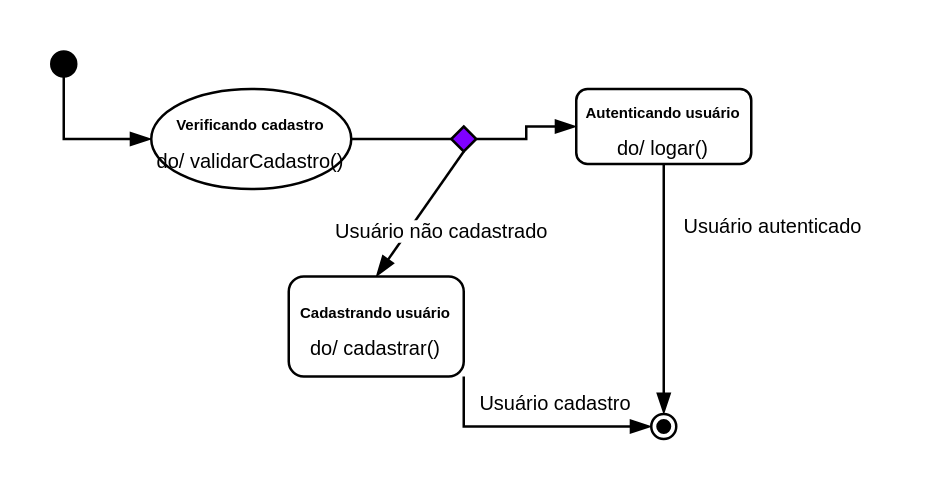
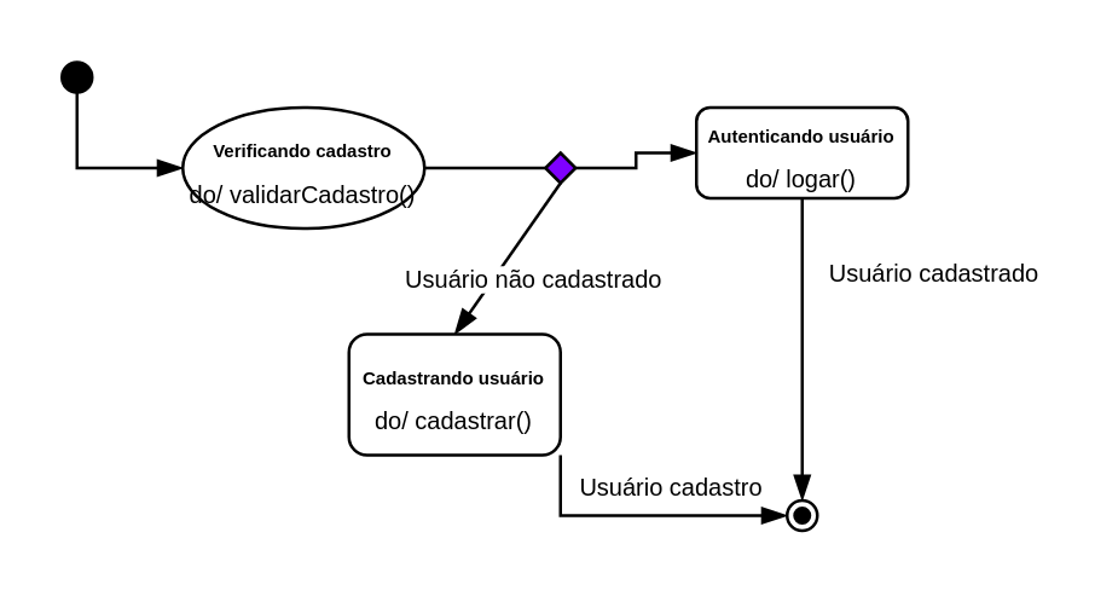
- <mxCell id="18" value="Usuário autenticado" style="text;html=1;strokeColor=none;fillColor=none;align=center;verticalAlign=middle;whiteSpace=wrap;rounded=0;shadow=0;labelBackgroundColor=none;labelBorderColor=none;sketch=0;fontSize=8;fontColor=default;" parent="1" vertex="1"><mxGeometry x="270" y="85" width="78" height="10" as="geometry" /></mxCell>
+ <mxCell id="18" value="Usuário cadastrado" style="text;html=1;strokeColor=none;fillColor=none;align=center;verticalAlign=middle;whiteSpace=wrap;rounded=0;shadow=0;labelBackgroundColor=none;labelBorderColor=none;sketch=0;fontSize=8;fontColor=default;" parent="1" vertex="1"><mxGeometry x="270" y="85" width="78" height="10" as="geometry" /></mxCell>
